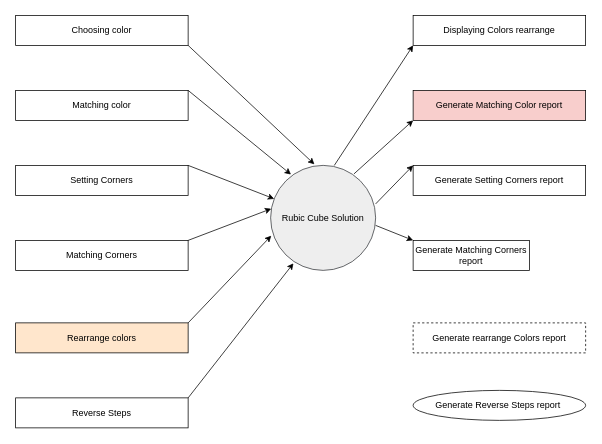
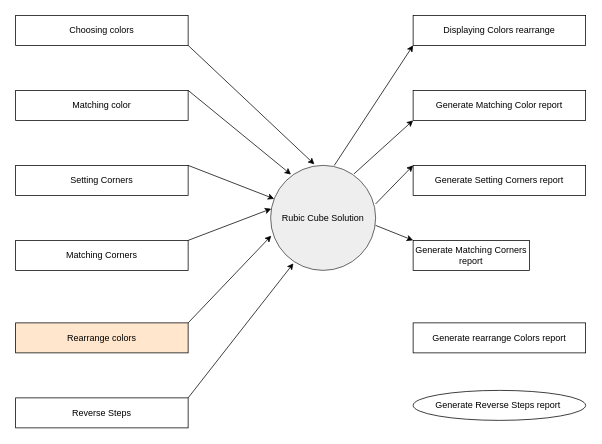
- <mxCell id="3" value="Choosing color" style="rounded=0;whiteSpace=wrap;html=1;" vertex="1" parent="1"><mxGeometry x="20" y="20" width="230" height="40" as="geometry" /></mxCell>
+ <mxCell id="3" value="Choosing colors" style="rounded=0;whiteSpace=wrap;html=1;" vertex="1" parent="1"><mxGeometry x="20" y="20" width="230" height="40" as="geometry" /></mxCell>
- <mxCell id="10" value="Generate Matching Color report" style="rounded=0;whiteSpace=wrap;html=1;fillColor=#f8cecc;" vertex="1" parent="1"><mxGeometry x="550" y="120" width="230" height="40" as="geometry" /></mxCell>
+ <mxCell id="10" value="Generate Matching Color report" style="rounded=0;whiteSpace=wrap;html=1;" vertex="1" parent="1"><mxGeometry x="550" y="120" width="230" height="40" as="geometry" /></mxCell>
- <mxCell id="13" value="Generate rearrange Colors report" style="rounded=0;whiteSpace=wrap;html=1;dashed=1;" vertex="1" parent="1"><mxGeometry x="550" y="430" width="230" height="40" as="geometry" /></mxCell>
+ <mxCell id="13" value="Generate rearrange Colors report" style="rounded=0;whiteSpace=wrap;html=1;" vertex="1" parent="1"><mxGeometry x="550" y="430" width="230" height="40" as="geometry" /></mxCell>
